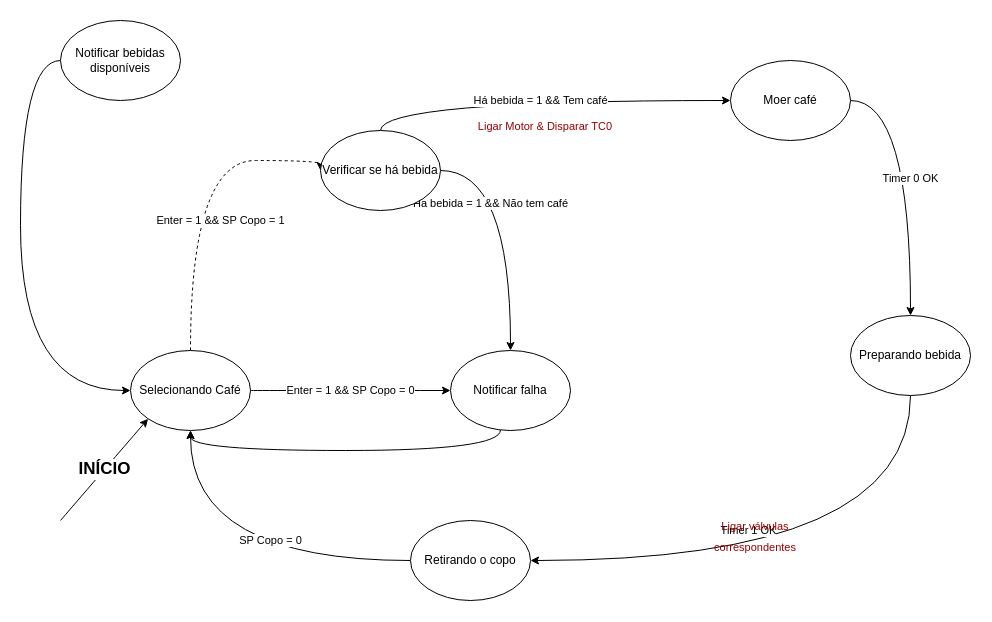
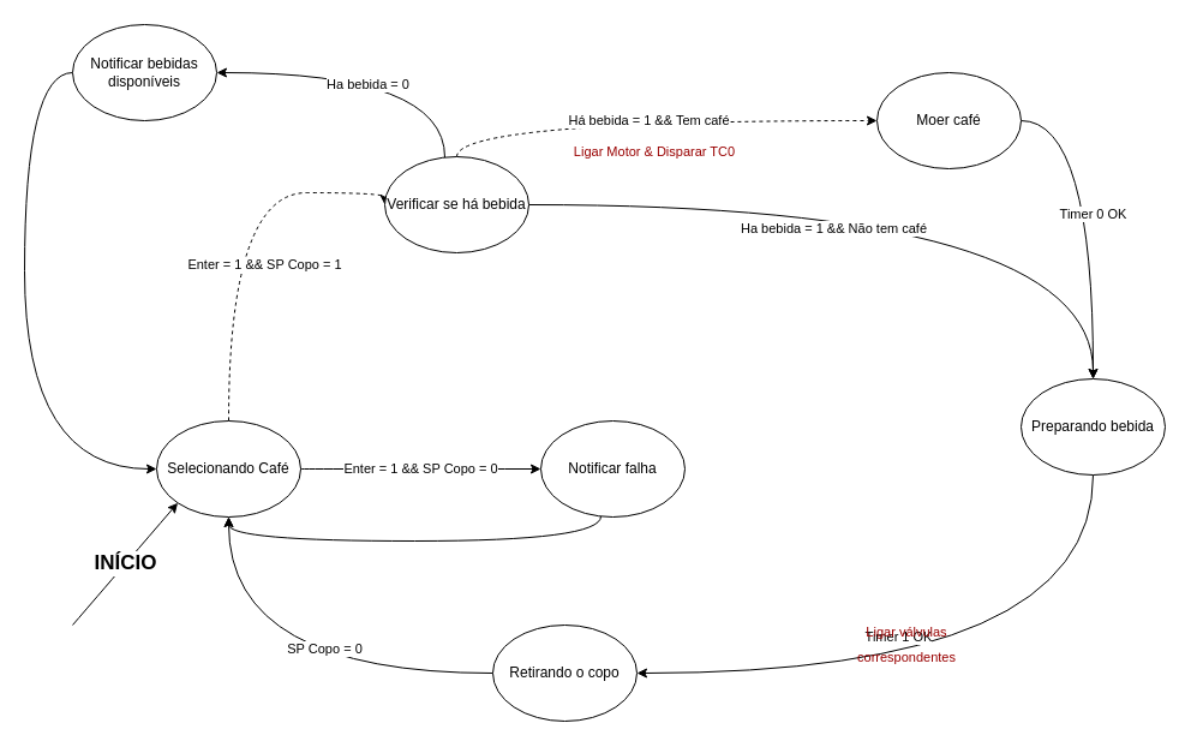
+ <mxCell id="12" value="Ha bebida = 0" style="edgeStyle=orthogonalEdgeStyle;curved=1;rounded=0;orthogonalLoop=1;jettySize=auto;html=1;entryX=1;entryY=0.5;entryDx=0;entryDy=0;" edge="1" parent="1" source="14" target="16"><mxGeometry x="0.04" y="10" relative="1" as="geometry"><Array as="points"><mxPoint x="370" y="60" /></Array><mxPoint as="offset" /></mxGeometry></mxCell>
- <mxCell id="11" value="Há bebida = 1 &amp;amp;&amp;amp; Tem café" style="edgeStyle=orthogonalEdgeStyle;curved=1;rounded=0;orthogonalLoop=1;jettySize=auto;html=1;entryX=0;entryY=0.5;entryDx=0;entryDy=0;" edge="1" parent="1" source="14" target="6"><mxGeometry relative="1" as="geometry"><Array as="points"><mxPoint x="380" y="100" /></Array></mxGeometry></mxCell>
+ <mxCell id="11" value="Há bebida = 1 &amp;amp;&amp;amp; Tem café" style="edgeStyle=orthogonalEdgeStyle;curved=1;rounded=0;orthogonalLoop=1;jettySize=auto;html=1;entryX=0;entryY=0.5;entryDx=0;entryDy=0;dashed=1;" edge="1" parent="1" source="14" target="6"><mxGeometry relative="1" as="geometry"><Array as="points"><mxPoint x="380" y="100" /></Array></mxGeometry></mxCell>
- <mxCell id="13" value="Ha bebida = 1 &amp;amp;&amp;amp; Não tem café" style="edgeStyle=orthogonalEdgeStyle;curved=1;rounded=0;orthogonalLoop=1;jettySize=auto;html=1;" edge="1" parent="1" source="14" target="18"><mxGeometry x="-0.175" y="-20" relative="1" as="geometry"><mxPoint as="offset" /></mxGeometry></mxCell>
+ <mxCell id="13" value="Ha bebida = 1 &amp;amp;&amp;amp; Não tem café" style="edgeStyle=orthogonalEdgeStyle;curved=1;rounded=0;orthogonalLoop=1;jettySize=auto;html=1;" edge="1" parent="1" source="14" target="8"><mxGeometry x="-0.175" y="-20" relative="1" as="geometry"><mxPoint as="offset" /></mxGeometry></mxCell>
